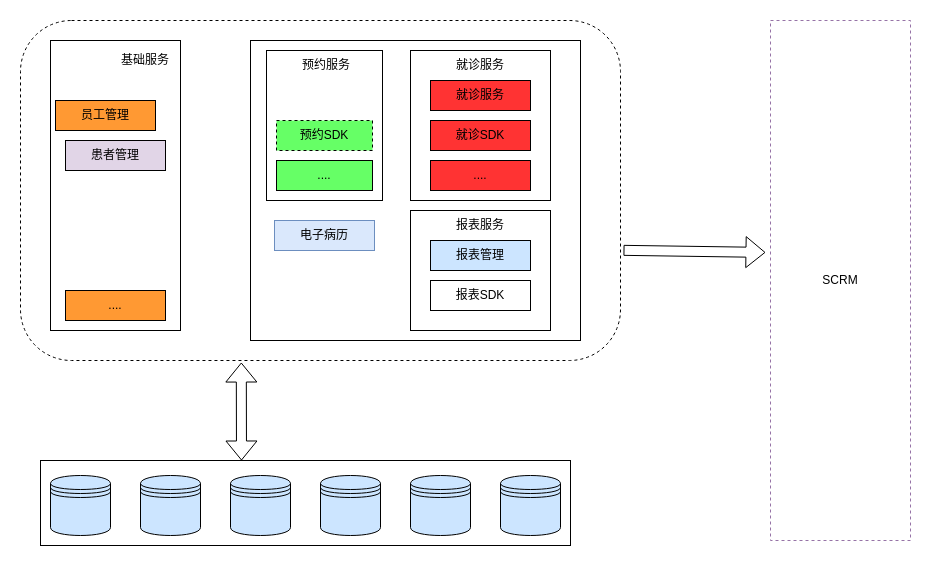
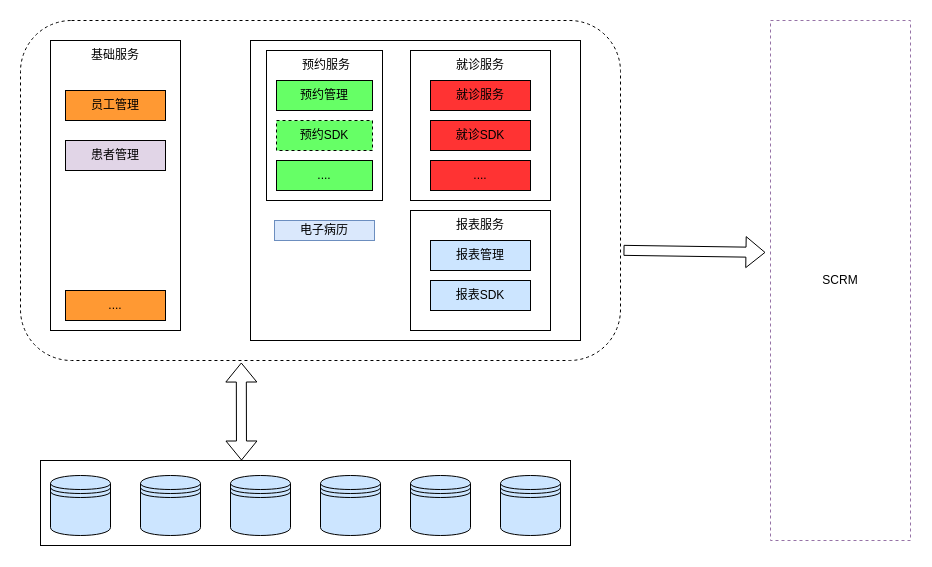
- <mxCell id="8" value="基础服务" style="text;html=1;strokeColor=none;fillColor=none;align=center;verticalAlign=middle;whiteSpace=wrap;rounded=0;" vertex="1" parent="3"><mxGeometry x="65" y="5" width="60" height="30" as="geometry" /></mxCell>
+ <mxCell id="8" value="基础服务" style="text;html=1;strokeColor=none;fillColor=none;align=center;verticalAlign=middle;whiteSpace=wrap;rounded=0;" vertex="1" parent="3"><mxGeometry x="35" width="60" height="30" as="geometry" /></mxCell>
+ <mxCell id="13" value="预约管理" style="rounded=0;whiteSpace=wrap;html=1;fillColor=#66FF66;" vertex="1" parent="11"><mxGeometry x="10" y="30" width="96" height="30" as="geometry" /></mxCell>
- <mxCell id="5" value="员工管理" style="rounded=0;whiteSpace=wrap;html=1;fillColor=#FF9933;" vertex="1" parent="3"><mxGeometry x="5" y="60" width="100" height="30" as="geometry" /></mxCell>
+ <mxCell id="5" value="员工管理" style="rounded=0;whiteSpace=wrap;html=1;fillColor=#FF9933;" vertex="1" parent="3"><mxGeometry x="15" y="50" width="100" height="30" as="geometry" /></mxCell>
- <mxCell id="23" value="电子病历" style="rounded=0;whiteSpace=wrap;html=1;fillColor=#dae8fc;strokeColor=#6c8ebf;" vertex="1" parent="9"><mxGeometry x="24" y="180" width="100" height="30" as="geometry" /></mxCell>
+ <mxCell id="23" value="电子病历" style="rounded=0;whiteSpace=wrap;html=1;fillColor=#dae8fc;strokeColor=#6c8ebf;" vertex="1" parent="9"><mxGeometry x="24" y="180" width="100" height="20" as="geometry" /></mxCell>
- <mxCell id="28" value="报表SDK" style="rounded=0;whiteSpace=wrap;html=1;fillColor=#ffffff;" vertex="1" parent="24"><mxGeometry x="20" y="70" width="100" height="30" as="geometry" /></mxCell>
+ <mxCell id="28" value="报表SDK" style="rounded=0;whiteSpace=wrap;html=1;fillColor=#CCE5FF;" vertex="1" parent="24"><mxGeometry x="20" y="70" width="100" height="30" as="geometry" /></mxCell>
